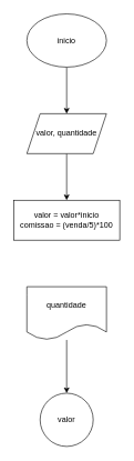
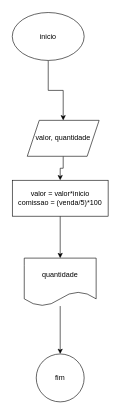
- <mxCell id="3" value="inicio" style="ellipse;whiteSpace=wrap;html=1;" vertex="1" parent="1"><mxGeometry x="40" y="20" width="120" height="80" as="geometry" /></mxCell>
+ <mxCell id="3" value="inicio" style="ellipse;whiteSpace=wrap;html=1;" vertex="1" parent="1"><mxGeometry x="20" y="20" width="120" height="80" as="geometry" /></mxCell>
- <mxCell id="5" value="valor, quantidade" style="shape=parallelogram;perimeter=parallelogramPerimeter;whiteSpace=wrap;html=1;fixedSize=1;" vertex="1" parent="1"><mxGeometry x="40" y="170" width="120" height="60" as="geometry" /></mxCell>
+ <mxCell id="5" value="valor, quantidade" style="shape=parallelogram;perimeter=parallelogramPerimeter;whiteSpace=wrap;html=1;fixedSize=1;" vertex="1" parent="1"><mxGeometry x="45" y="200" width="120" height="60" as="geometry" /></mxCell>
+ <mxCell id="6" value="" style="edgeStyle=orthogonalEdgeStyle;rounded=0;orthogonalLoop=1;jettySize=auto;html=1;" edge="1" parent="1" source="7" target="10"><mxGeometry relative="1" as="geometry" /></mxCell>
- <mxCell id="11" value="valor" style="ellipse;whiteSpace=wrap;html=1;" vertex="1" parent="1"><mxGeometry x="60" y="590" width="80" height="80" as="geometry" /></mxCell>
+ <mxCell id="11" value="fim" style="ellipse;whiteSpace=wrap;html=1;" vertex="1" parent="1"><mxGeometry x="60" y="590" width="80" height="80" as="geometry" /></mxCell>
